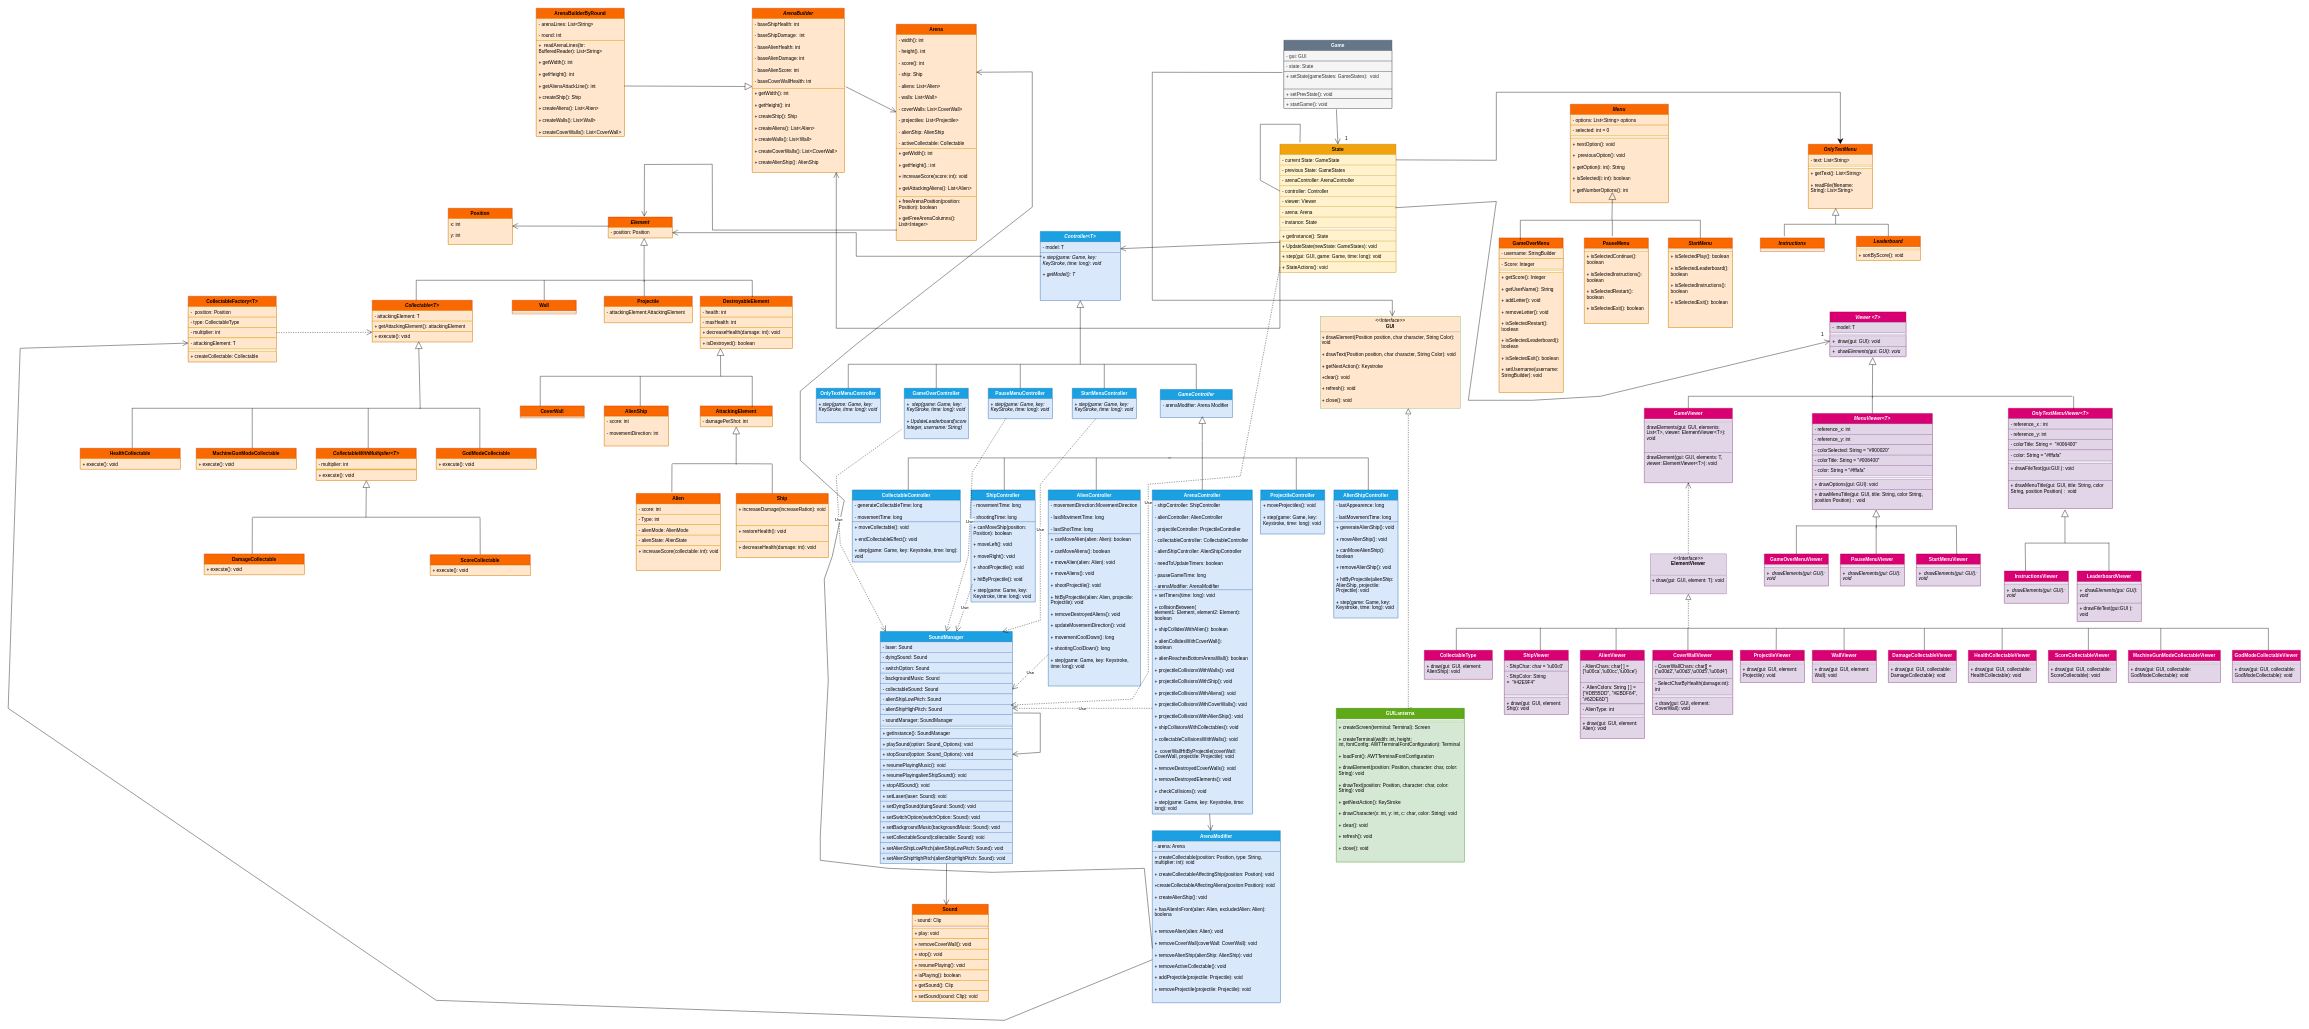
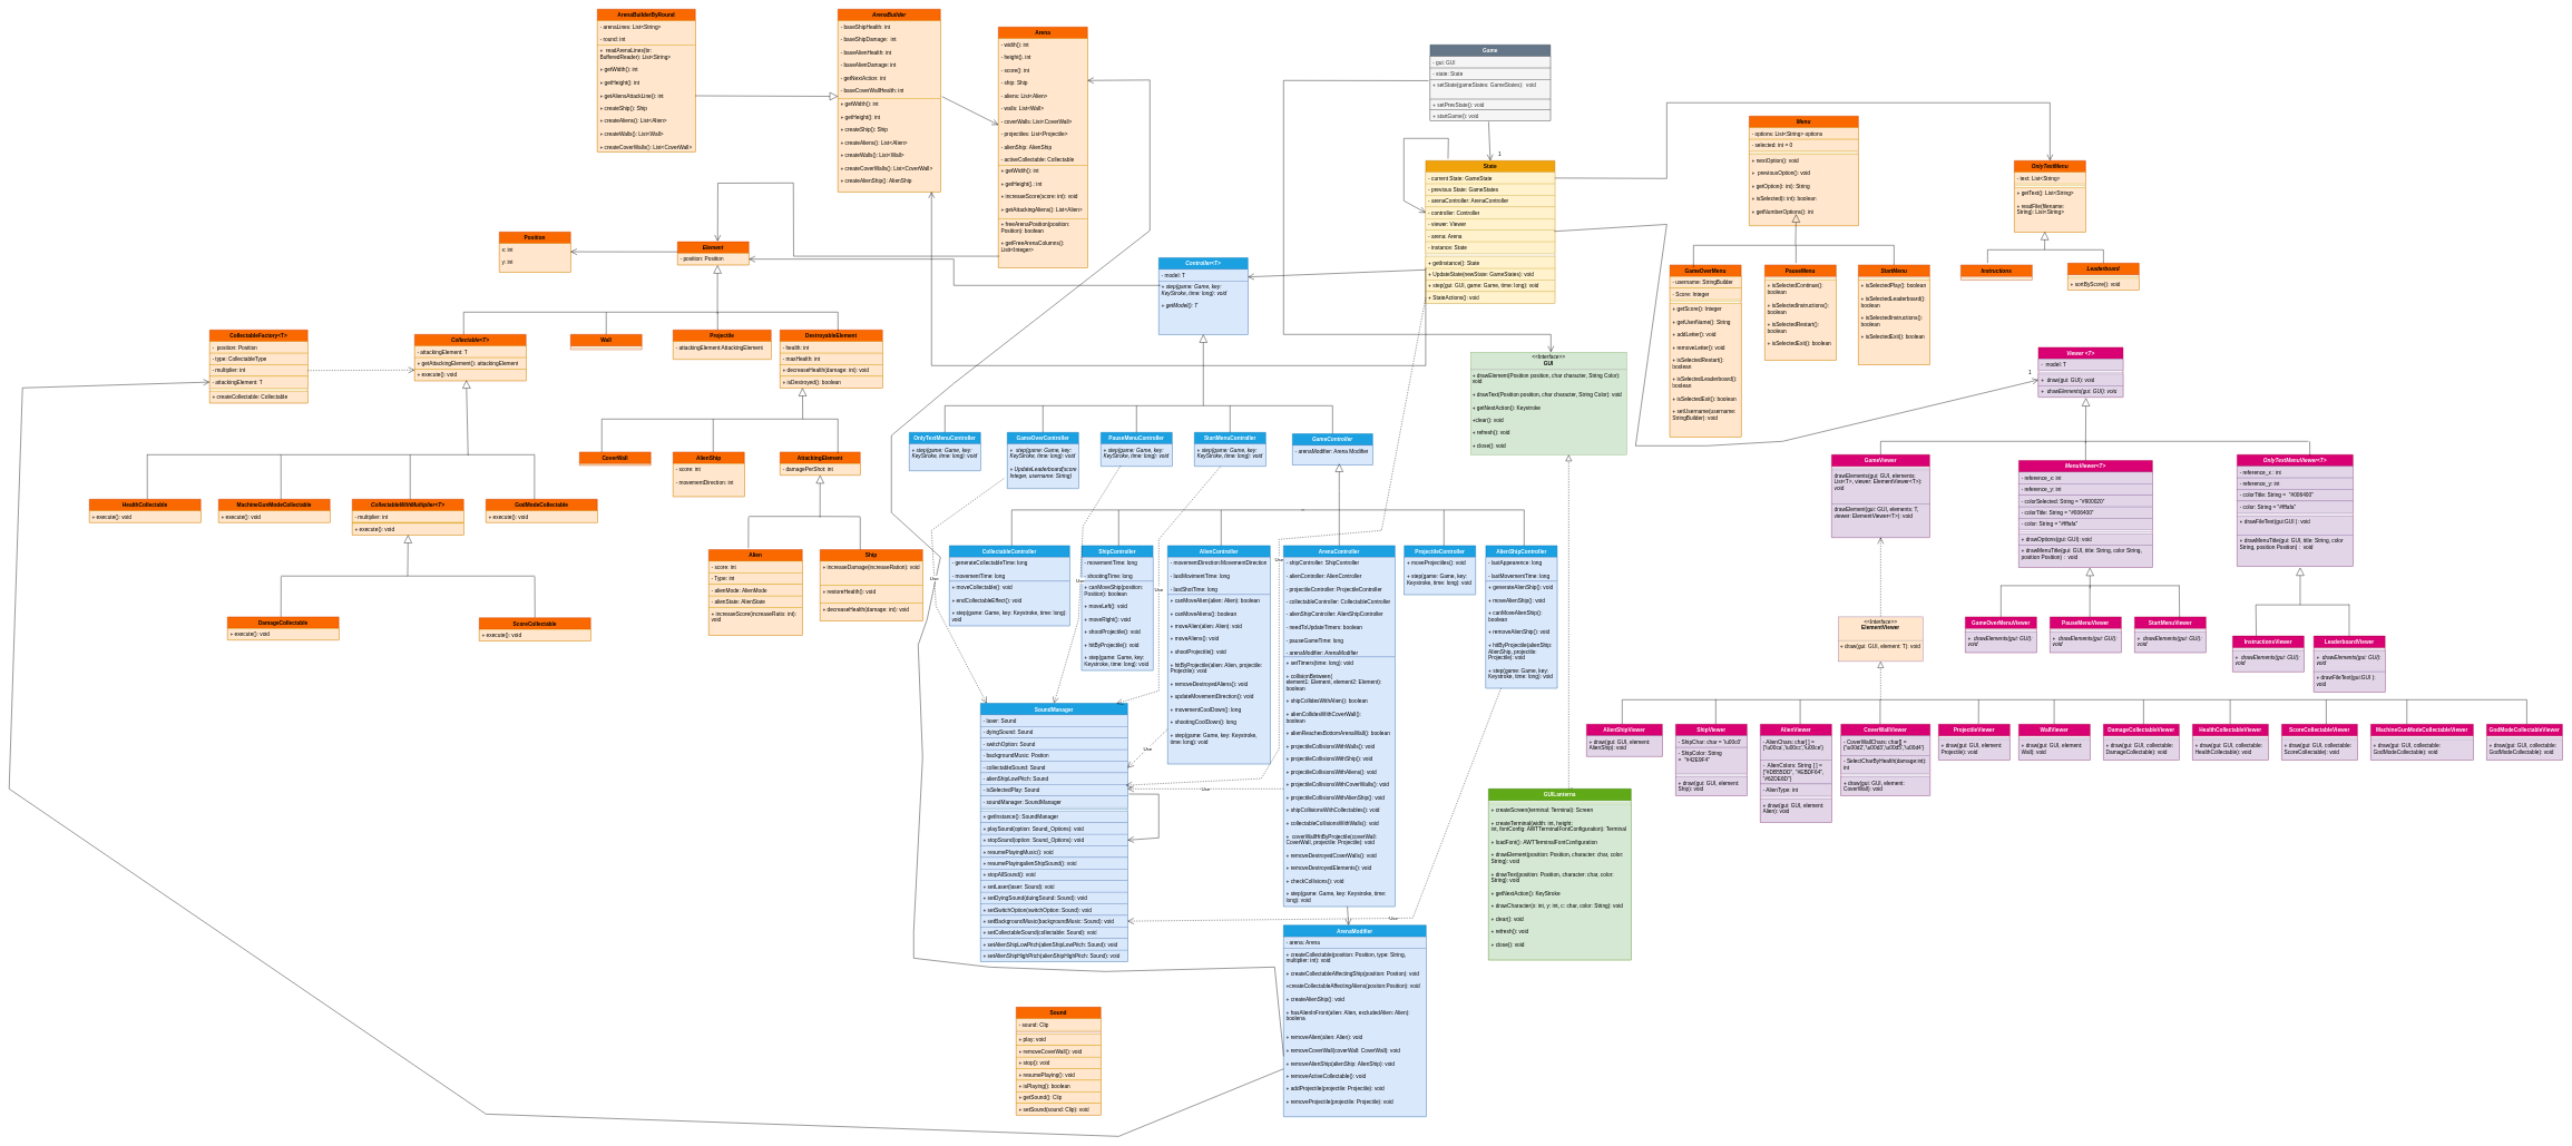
- <mxCell id="41" value="- baseShipHealth: int&lt;br&gt;&lt;br&gt;- baseShipDamage:&amp;nbsp; int&lt;br&gt;&lt;br&gt;- baseAlienHealth: int&lt;br&gt;&lt;br&gt;- baseAlienDamage: int&lt;br&gt;&lt;br&gt;- baseAlienScore: int&lt;br&gt;&lt;br&gt;- baseCoverWallHealth: int&lt;br&gt;" style="text;strokeColor=#d79b00;fillColor=#ffe6cc;align=left;verticalAlign=top;spacingLeft=4;spacingRight=4;overflow=hidden;rotatable=0;points=[[0,0.5],[1,0.5]];portConstraint=eastwest;whiteSpace=wrap;html=1;" parent="40" vertex="1"><mxGeometry y="26" width="230" height="174" as="geometry" /></mxCell>
+ <mxCell id="41" value="- baseShipHealth: int&lt;br&gt;&lt;br&gt;- baseShipDamage:&amp;nbsp; int&lt;br&gt;&lt;br&gt;- baseAlienHealth: int&lt;br&gt;&lt;br&gt;- baseAlienDamage: int&lt;br&gt;&lt;br&gt;- getNextAction: int&lt;br&gt;&lt;br&gt;- baseCoverWallHealth: int&lt;br&gt;" style="text;strokeColor=#d79b00;fillColor=#ffe6cc;align=left;verticalAlign=top;spacingLeft=4;spacingRight=4;overflow=hidden;rotatable=0;points=[[0,0.5],[1,0.5]];portConstraint=eastwest;whiteSpace=wrap;html=1;" parent="40" vertex="1"><mxGeometry y="26" width="230" height="174" as="geometry" /></mxCell>
- <mxCell id="195" value="" style="endArrow=classic;endFill=1;endSize=12;html=1;rounded=0;entryX=0.5;entryY=0;entryDx=0;entryDy=0;exitX=1;exitY=0.5;exitDx=0;exitDy=0;" parent="1" source="3" target="91" edge="1"><mxGeometry width="160" relative="1" as="geometry"><mxPoint x="3500" y="400" as="sourcePoint" /><mxPoint x="4570" y="320" as="targetPoint" /><Array as="points"><mxPoint x="3740" y="400" /><mxPoint x="3740" y="230" /><mxPoint x="4140" y="230" /><mxPoint x="4600" y="230" /><mxPoint x="4600" y="320" /></Array></mxGeometry></mxCell>
+ <mxCell id="195" value="" style="endArrow=open;endFill=1;endSize=12;html=1;rounded=0;entryX=0.5;entryY=0;entryDx=0;entryDy=0;exitX=1;exitY=0.5;exitDx=0;exitDy=0;" parent="1" source="3" target="91" edge="1"><mxGeometry width="160" relative="1" as="geometry"><mxPoint x="3500" y="400" as="sourcePoint" /><mxPoint x="4570" y="320" as="targetPoint" /><Array as="points"><mxPoint x="3740" y="400" /><mxPoint x="3740" y="230" /><mxPoint x="4140" y="230" /><mxPoint x="4600" y="230" /><mxPoint x="4600" y="320" /></Array></mxGeometry></mxCell>
- <mxCell id="15" value="" style="endArrow=none;endFill=1;endSize=12;html=1;rounded=0;entryX=0;entryY=0.5;entryDx=0;entryDy=0;exitX=0.173;exitY=-0.014;exitDx=0;exitDy=0;exitPerimeter=0;" parent="2" source="2" target="6" edge="1"><mxGeometry width="160" relative="1" as="geometry"><mxPoint x="51" y="-10" as="sourcePoint" /><mxPoint x="-39" y="70" as="targetPoint" /><Array as="points"><mxPoint x="51" y="-50" /><mxPoint x="-49" y="-50" /><mxPoint x="-49" y="90" /></Array></mxGeometry></mxCell>
+ <mxCell id="15" value="" style="endArrow=open;endFill=1;endSize=12;html=1;rounded=0;entryX=0;entryY=0.5;entryDx=0;entryDy=0;exitX=0.173;exitY=-0.014;exitDx=0;exitDy=0;exitPerimeter=0;" parent="2" source="2" target="6" edge="1"><mxGeometry width="160" relative="1" as="geometry"><mxPoint x="51" y="-10" as="sourcePoint" /><mxPoint x="-39" y="70" as="targetPoint" /><Array as="points"><mxPoint x="51" y="-50" /><mxPoint x="-49" y="-50" /><mxPoint x="-49" y="90" /></Array></mxGeometry></mxCell>
- <mxCell id="168" value="&lt;p style=&quot;margin:0px;margin-top:4px;text-align:center;&quot;&gt;&lt;i&gt;&amp;lt;&amp;lt;Interface&amp;gt;&amp;gt;&lt;/i&gt;&lt;br&gt;&lt;b&gt;GUI&lt;/b&gt;&lt;/p&gt;&lt;hr size=&quot;1&quot;&gt;&lt;p style=&quot;margin:0px;margin-left:4px;&quot;&gt;&lt;span style=&quot;background-color: initial;&quot;&gt;+ drawElement(Position position, char character, String Color): void&lt;/span&gt;&lt;br&gt;&lt;/p&gt;&lt;p style=&quot;margin:0px;margin-left:4px;&quot;&gt;&lt;br&gt;&lt;/p&gt;&lt;p style=&quot;margin:0px;margin-left:4px;&quot;&gt;&lt;span style=&quot;background-color: initial;&quot;&gt;+ drawText(Position position, char character, String Color): void&amp;nbsp;&lt;/span&gt;&lt;/p&gt;&lt;p style=&quot;margin:0px;margin-left:4px;&quot;&gt;&lt;span style=&quot;background-color: initial;&quot;&gt;&lt;br&gt;&lt;/span&gt;&lt;/p&gt;&lt;p style=&quot;margin:0px;margin-left:4px;&quot;&gt;&lt;span style=&quot;background-color: initial;&quot;&gt;+ getNextAction(): Keystroke&lt;/span&gt;&lt;/p&gt;&lt;p style=&quot;margin:0px;margin-left:4px;&quot;&gt;&lt;span style=&quot;background-color: initial;&quot;&gt;&lt;br&gt;&lt;/span&gt;&lt;/p&gt;&lt;p style=&quot;margin:0px;margin-left:4px;&quot;&gt;&lt;span style=&quot;background-color: initial;&quot;&gt;+clear(): void&lt;/span&gt;&lt;/p&gt;&lt;p style=&quot;margin:0px;margin-left:4px;&quot;&gt;&lt;span style=&quot;background-color: initial;&quot;&gt;&lt;br&gt;&lt;/span&gt;&lt;/p&gt;&lt;p style=&quot;margin:0px;margin-left:4px;&quot;&gt;&lt;span style=&quot;background-color: initial;&quot;&gt;+ refresh(): void&lt;/span&gt;&lt;/p&gt;&lt;p style=&quot;margin:0px;margin-left:4px;&quot;&gt;&lt;span style=&quot;background-color: initial;&quot;&gt;&lt;br&gt;&lt;/span&gt;&lt;/p&gt;&lt;p style=&quot;margin:0px;margin-left:4px;&quot;&gt;&lt;span style=&quot;background-color: initial;&quot;&gt;+ close(): void&lt;/span&gt;&lt;/p&gt;" style="verticalAlign=top;align=left;overflow=fill;fontSize=12;fontFamily=Helvetica;html=1;whiteSpace=wrap;fillColor=#ffe6cc;strokeColor=#82b366;" parent="1" vertex="1"><mxGeometry x="3300" y="790" width="350" height="230" as="geometry" /></mxCell>
+ <mxCell id="168" value="&lt;p style=&quot;margin:0px;margin-top:4px;text-align:center;&quot;&gt;&lt;i&gt;&amp;lt;&amp;lt;Interface&amp;gt;&amp;gt;&lt;/i&gt;&lt;br&gt;&lt;b&gt;GUI&lt;/b&gt;&lt;/p&gt;&lt;hr size=&quot;1&quot;&gt;&lt;p style=&quot;margin:0px;margin-left:4px;&quot;&gt;&lt;span style=&quot;background-color: initial;&quot;&gt;+ drawElement(Position position, char character, String Color): void&lt;/span&gt;&lt;br&gt;&lt;/p&gt;&lt;p style=&quot;margin:0px;margin-left:4px;&quot;&gt;&lt;br&gt;&lt;/p&gt;&lt;p style=&quot;margin:0px;margin-left:4px;&quot;&gt;&lt;span style=&quot;background-color: initial;&quot;&gt;+ drawText(Position position, char character, String Color): void&amp;nbsp;&lt;/span&gt;&lt;/p&gt;&lt;p style=&quot;margin:0px;margin-left:4px;&quot;&gt;&lt;span style=&quot;background-color: initial;&quot;&gt;&lt;br&gt;&lt;/span&gt;&lt;/p&gt;&lt;p style=&quot;margin:0px;margin-left:4px;&quot;&gt;&lt;span style=&quot;background-color: initial;&quot;&gt;+ getNextAction(): Keystroke&lt;/span&gt;&lt;/p&gt;&lt;p style=&quot;margin:0px;margin-left:4px;&quot;&gt;&lt;span style=&quot;background-color: initial;&quot;&gt;&lt;br&gt;&lt;/span&gt;&lt;/p&gt;&lt;p style=&quot;margin:0px;margin-left:4px;&quot;&gt;&lt;span style=&quot;background-color: initial;&quot;&gt;+clear(): void&lt;/span&gt;&lt;/p&gt;&lt;p style=&quot;margin:0px;margin-left:4px;&quot;&gt;&lt;span style=&quot;background-color: initial;&quot;&gt;&lt;br&gt;&lt;/span&gt;&lt;/p&gt;&lt;p style=&quot;margin:0px;margin-left:4px;&quot;&gt;&lt;span style=&quot;background-color: initial;&quot;&gt;+ refresh(): void&lt;/span&gt;&lt;/p&gt;&lt;p style=&quot;margin:0px;margin-left:4px;&quot;&gt;&lt;span style=&quot;background-color: initial;&quot;&gt;&lt;br&gt;&lt;/span&gt;&lt;/p&gt;&lt;p style=&quot;margin:0px;margin-left:4px;&quot;&gt;&lt;span style=&quot;background-color: initial;&quot;&gt;+ close(): void&lt;/span&gt;&lt;/p&gt;" style="verticalAlign=top;align=left;overflow=fill;fontSize=12;fontFamily=Helvetica;html=1;whiteSpace=wrap;fillColor=#d5e8d4;strokeColor=#82b366;" parent="1" vertex="1"><mxGeometry x="3300" y="790" width="350" height="230" as="geometry" /></mxCell>
- <mxCell id="65" value="+ increaseScore(collectable: int): void" style="text;strokeColor=#d79b00;fillColor=#ffe6cc;align=left;verticalAlign=top;spacingLeft=4;spacingRight=4;overflow=hidden;rotatable=0;points=[[0,0.5],[1,0.5]];portConstraint=eastwest;whiteSpace=wrap;html=1;" parent="60" vertex="1"><mxGeometry y="130" width="210" height="62" as="geometry" /></mxCell>
+ <mxCell id="65" value="+ increaseScore(increaseRatio: int): void" style="text;strokeColor=#d79b00;fillColor=#ffe6cc;align=left;verticalAlign=top;spacingLeft=4;spacingRight=4;overflow=hidden;rotatable=0;points=[[0,0.5],[1,0.5]];portConstraint=eastwest;whiteSpace=wrap;html=1;" parent="60" vertex="1"><mxGeometry y="130" width="210" height="62" as="geometry" /></mxCell>
- <mxCell id="111" value="&lt;p style=&quot;margin:0px;margin-top:4px;text-align:center;&quot;&gt;&lt;i&gt;&amp;lt;&amp;lt;Interface&amp;gt;&amp;gt;&lt;/i&gt;&lt;br&gt;&lt;b&gt;ElementViewer&lt;/b&gt;&lt;/p&gt;&lt;p style=&quot;margin:0px;margin-left:4px;&quot;&gt;&lt;br&gt;&lt;/p&gt;&lt;hr size=&quot;1&quot;&gt;&lt;p style=&quot;margin:0px;margin-left:4px;&quot;&gt;+ draw(gui: GUI, element: T): void&lt;br&gt;&lt;/p&gt;" style="verticalAlign=top;align=left;overflow=fill;fontSize=12;fontFamily=Helvetica;html=1;whiteSpace=wrap;fillColor=#e1d5e7;strokeColor=#9673a6;" parent="1" vertex="1"><mxGeometry x="4125" y="1384" width="190" height="100" as="geometry" /></mxCell>
+ <mxCell id="111" value="&lt;p style=&quot;margin:0px;margin-top:4px;text-align:center;&quot;&gt;&lt;i&gt;&amp;lt;&amp;lt;Interface&amp;gt;&amp;gt;&lt;/i&gt;&lt;br&gt;&lt;b&gt;ElementViewer&lt;/b&gt;&lt;/p&gt;&lt;p style=&quot;margin:0px;margin-left:4px;&quot;&gt;&lt;br&gt;&lt;/p&gt;&lt;hr size=&quot;1&quot;&gt;&lt;p style=&quot;margin:0px;margin-left:4px;&quot;&gt;+ draw(gui: GUI, element: T): void&lt;br&gt;&lt;/p&gt;" style="verticalAlign=top;align=left;overflow=fill;fontSize=12;fontFamily=Helvetica;html=1;whiteSpace=wrap;fillColor=#ffe6cc;strokeColor=#9673a6;" parent="1" vertex="1"><mxGeometry x="4125" y="1384" width="190" height="100" as="geometry" /></mxCell>
- <mxCell id="371" value="Use" style="endArrow=open;endSize=12;dashed=1;html=1;rounded=0;entryX=0.578;entryY=0.001;entryDx=0;entryDy=0;entryPerimeter=0;exitX=0.019;exitY=0.78;exitDx=0;exitDy=0;exitPerimeter=0;" parent="1" source="184" target="334" edge="1"><mxGeometry width="160" relative="1" as="geometry"><mxPoint x="2270" y="1290" as="sourcePoint" /><mxPoint x="2430" y="1290" as="targetPoint" /></mxGeometry></mxCell>
- <mxCell id="323" value="CollectableType" style="swimlane;fontStyle=1;align=center;verticalAlign=top;childLayout=stackLayout;horizontal=1;startSize=26;horizontalStack=0;resizeParent=1;resizeParentMax=0;resizeLast=0;collapsible=1;marginBottom=0;whiteSpace=wrap;html=1;fillColor=#d80073;strokeColor=#A50040;fontColor=#ffffff;" parent="1" vertex="1"><mxGeometry x="3560" y="1625" width="170" height="72" as="geometry" /></mxCell>
+ <mxCell id="323" value="AlienShipViewer" style="swimlane;fontStyle=1;align=center;verticalAlign=top;childLayout=stackLayout;horizontal=1;startSize=26;horizontalStack=0;resizeParent=1;resizeParentMax=0;resizeLast=0;collapsible=1;marginBottom=0;whiteSpace=wrap;html=1;fillColor=#d80073;strokeColor=#A50040;fontColor=#ffffff;" parent="1" vertex="1"><mxGeometry x="3560" y="1625" width="170" height="72" as="geometry" /></mxCell>
- <mxCell id="338" value="- backgroundMusic: Sound" style="text;strokeColor=#6c8ebf;fillColor=#dae8fc;align=left;verticalAlign=top;spacingLeft=4;spacingRight=4;overflow=hidden;rotatable=0;points=[[0,0.5],[1,0.5]];portConstraint=eastwest;whiteSpace=wrap;html=1;" parent="334" vertex="1"><mxGeometry y="104" width="330" height="26" as="geometry" /></mxCell>
+ <mxCell id="338" value="- backgroundMusic: Postion" style="text;strokeColor=#6c8ebf;fillColor=#dae8fc;align=left;verticalAlign=top;spacingLeft=4;spacingRight=4;overflow=hidden;rotatable=0;points=[[0,0.5],[1,0.5]];portConstraint=eastwest;whiteSpace=wrap;html=1;" parent="334" vertex="1"><mxGeometry y="104" width="330" height="26" as="geometry" /></mxCell>
- <mxCell id="341" value="- alienShipHighPitch: Sound" style="text;strokeColor=#6c8ebf;fillColor=#dae8fc;align=left;verticalAlign=top;spacingLeft=4;spacingRight=4;overflow=hidden;rotatable=0;points=[[0,0.5],[1,0.5]];portConstraint=eastwest;whiteSpace=wrap;html=1;" parent="334" vertex="1"><mxGeometry y="182" width="330" height="26" as="geometry" /></mxCell>
+ <mxCell id="341" value="- isSelectedPlay: Sound" style="text;strokeColor=#6c8ebf;fillColor=#dae8fc;align=left;verticalAlign=top;spacingLeft=4;spacingRight=4;overflow=hidden;rotatable=0;points=[[0,0.5],[1,0.5]];portConstraint=eastwest;whiteSpace=wrap;html=1;" parent="334" vertex="1"><mxGeometry y="182" width="330" height="26" as="geometry" /></mxCell>
+ <mxCell id="372" value="Use" style="endArrow=open;endSize=12;dashed=1;html=1;rounded=0;entryX=1;entryY=0.5;entryDx=0;entryDy=0;" parent="1" source="319" target="353" edge="1"><mxGeometry width="160" relative="1" as="geometry"><mxPoint x="2910" y="1670" as="sourcePoint" /><mxPoint x="3070" y="1670" as="targetPoint" /><Array as="points"><mxPoint x="3170" y="2060" /></Array></mxGeometry></mxCell>
- <mxCell id="368" value="" style="endArrow=open;endFill=1;endSize=12;html=1;rounded=0;entryX=0.448;entryY=0.009;entryDx=0;entryDy=0;exitX=0.502;exitY=1.011;exitDx=0;exitDy=0;exitPerimeter=0;entryPerimeter=0;" parent="1" source="356" target="358" edge="1"><mxGeometry width="160" relative="1" as="geometry"><mxPoint x="2290" y="1980" as="sourcePoint" /><mxPoint x="2450" y="1980" as="targetPoint" /></mxGeometry></mxCell>
